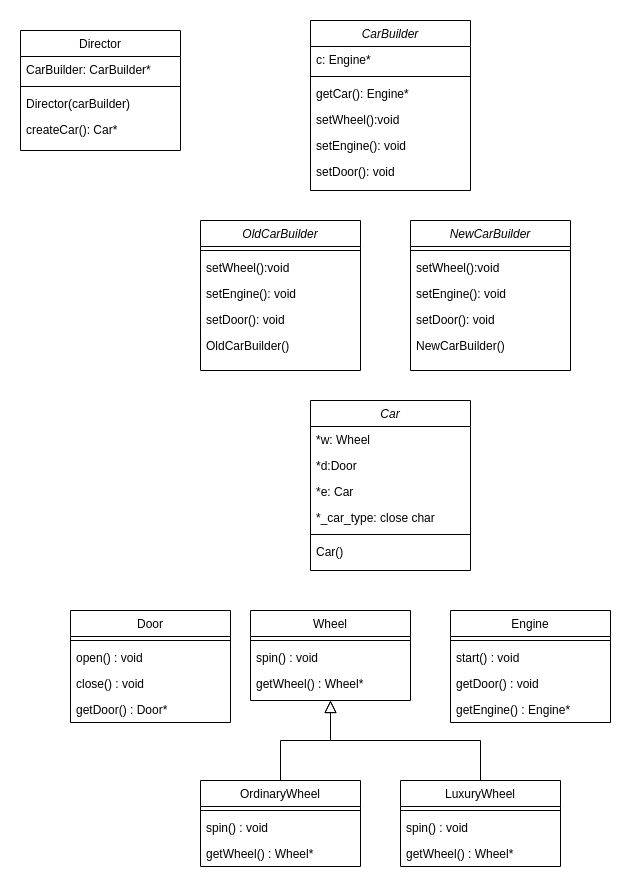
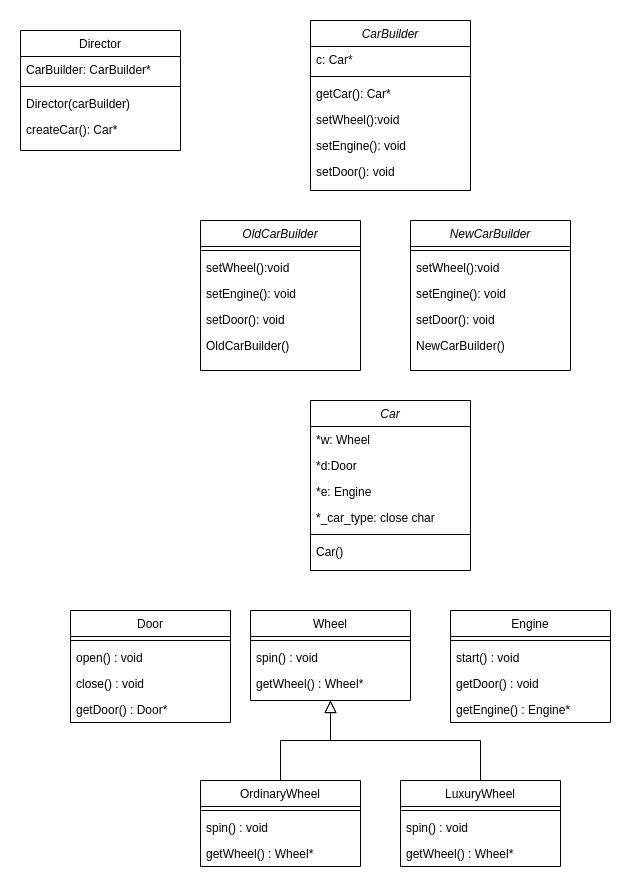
- <mxCell id="37" value="c: Engine*" style="text;align=left;verticalAlign=top;spacingLeft=4;spacingRight=4;overflow=hidden;rotatable=0;points=[[0,0.5],[1,0.5]];portConstraint=eastwest;" vertex="1" parent="36"><mxGeometry y="26" width="160" height="26" as="geometry" /></mxCell>
+ <mxCell id="37" value="c: Car*" style="text;align=left;verticalAlign=top;spacingLeft=4;spacingRight=4;overflow=hidden;rotatable=0;points=[[0,0.5],[1,0.5]];portConstraint=eastwest;" vertex="1" parent="36"><mxGeometry y="26" width="160" height="26" as="geometry" /></mxCell>
- <mxCell id="39" value="getCar(): Engine*" style="text;align=left;verticalAlign=top;spacingLeft=4;spacingRight=4;overflow=hidden;rotatable=0;points=[[0,0.5],[1,0.5]];portConstraint=eastwest;rounded=0;shadow=0;html=0;" vertex="1" parent="36"><mxGeometry y="60" width="160" height="26" as="geometry" /></mxCell>
+ <mxCell id="39" value="getCar(): Car*" style="text;align=left;verticalAlign=top;spacingLeft=4;spacingRight=4;overflow=hidden;rotatable=0;points=[[0,0.5],[1,0.5]];portConstraint=eastwest;rounded=0;shadow=0;html=0;" vertex="1" parent="36"><mxGeometry y="60" width="160" height="26" as="geometry" /></mxCell>
- <mxCell id="10" value="*e: Car" style="text;align=left;verticalAlign=top;spacingLeft=4;spacingRight=4;overflow=hidden;rotatable=0;points=[[0,0.5],[1,0.5]];portConstraint=eastwest;rounded=0;shadow=0;html=0;" vertex="1" parent="7"><mxGeometry y="78" width="160" height="26" as="geometry" /></mxCell>
+ <mxCell id="10" value="*e: Engine" style="text;align=left;verticalAlign=top;spacingLeft=4;spacingRight=4;overflow=hidden;rotatable=0;points=[[0,0.5],[1,0.5]];portConstraint=eastwest;rounded=0;shadow=0;html=0;" vertex="1" parent="7"><mxGeometry y="78" width="160" height="26" as="geometry" /></mxCell>
